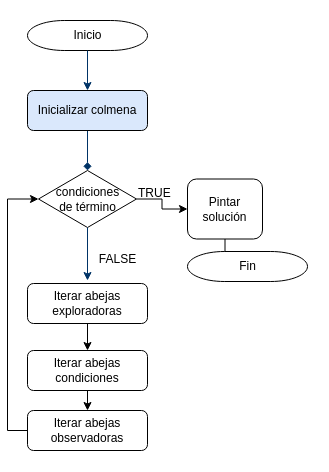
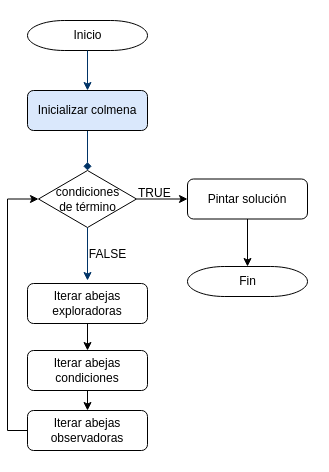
- <mxCell id="12" value="Pintar solución" style="rounded=1;whiteSpace=wrap;html=1;" vertex="1" parent="1"><mxGeometry x="180" y="178.5" width="75" height="60" as="geometry" /></mxCell>
+ <mxCell id="12" value="Pintar solución" style="rounded=1;whiteSpace=wrap;html=1;" vertex="1" parent="1"><mxGeometry x="180" y="178.5" width="120" height="40" as="geometry" /></mxCell>
- <mxCell id="9" value="FALSE" style="text;fontStyle=0;html=1;strokeColor=none;gradientColor=none;fillColor=none;strokeWidth=2;align=center;" parent="1" vertex="1"><mxGeometry x="90" y="245" width="40" height="26" as="geometry" /></mxCell>
+ <mxCell id="9" value="FALSE" style="text;fontStyle=0;html=1;strokeColor=none;gradientColor=none;fillColor=none;strokeWidth=2;align=center;" parent="1" vertex="1"><mxGeometry x="80" y="240" width="40" height="26" as="geometry" /></mxCell>
- <mxCell id="15" value="&lt;span style=&quot;white-space: normal&quot;&gt;Fin&lt;/span&gt;" style="shape=mxgraph.flowchart.terminator;strokeWidth=1;gradientColor=none;gradientDirection=north;fontStyle=0;html=1;" vertex="1" parent="1"><mxGeometry x="180" y="251" width="120" height="30" as="geometry" /></mxCell>
+ <mxCell id="15" value="&lt;span style=&quot;white-space: normal&quot;&gt;Fin&lt;/span&gt;" style="shape=mxgraph.flowchart.terminator;strokeWidth=1;gradientColor=none;gradientDirection=north;fontStyle=0;html=1;" vertex="1" parent="1"><mxGeometry x="180" y="266" width="120" height="30" as="geometry" /></mxCell>
